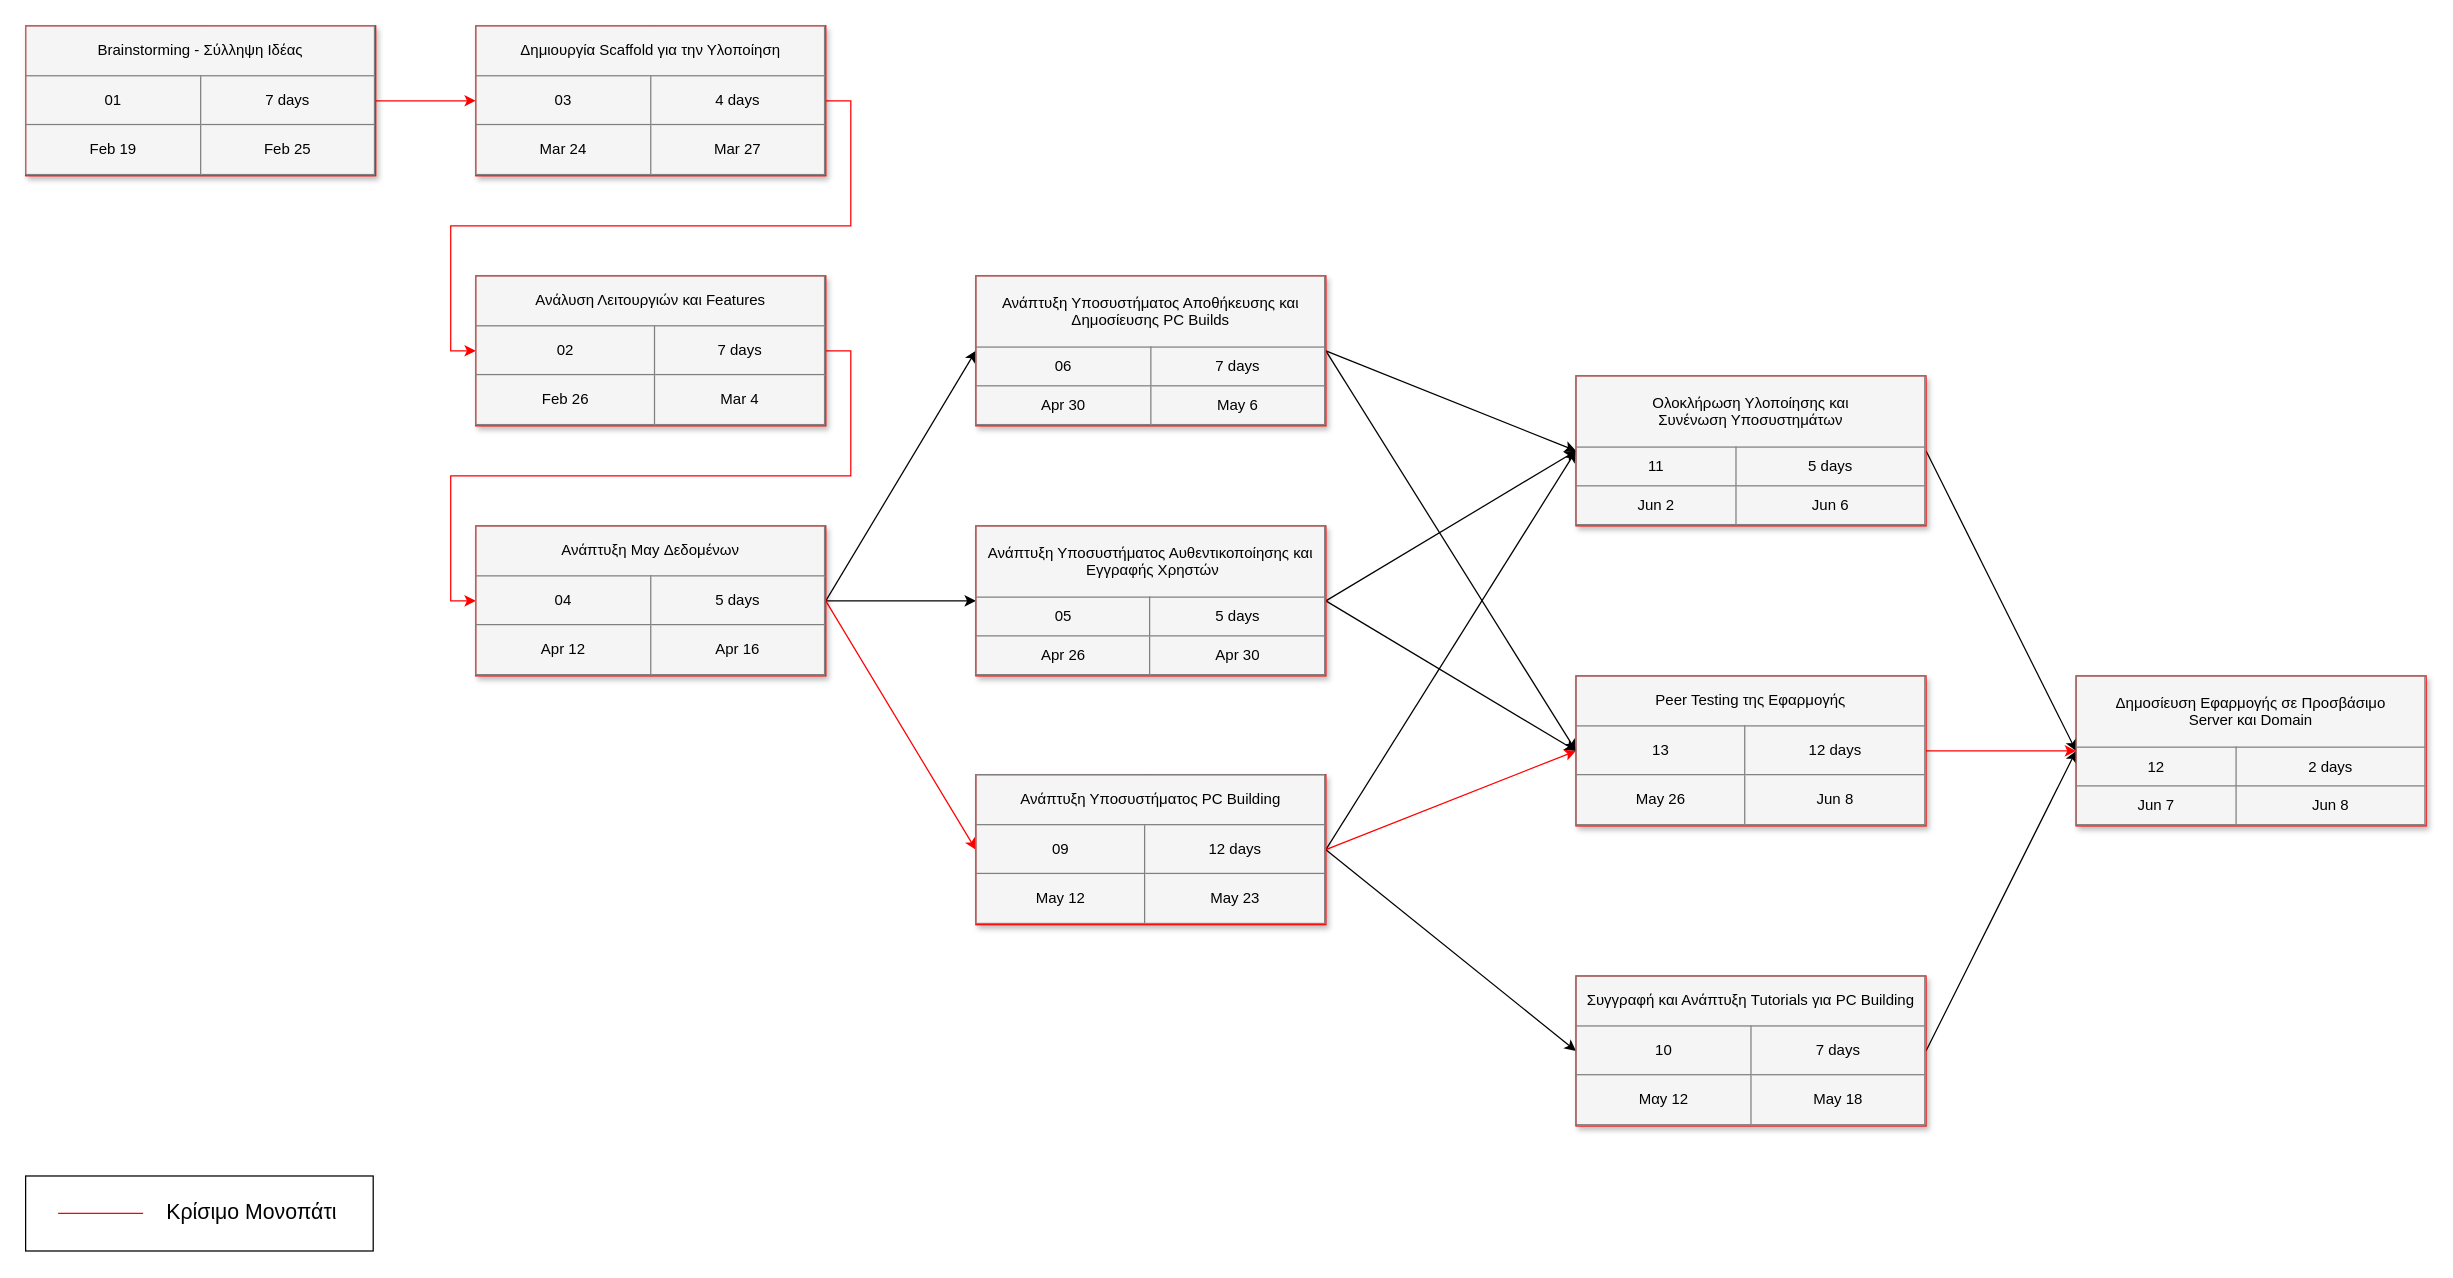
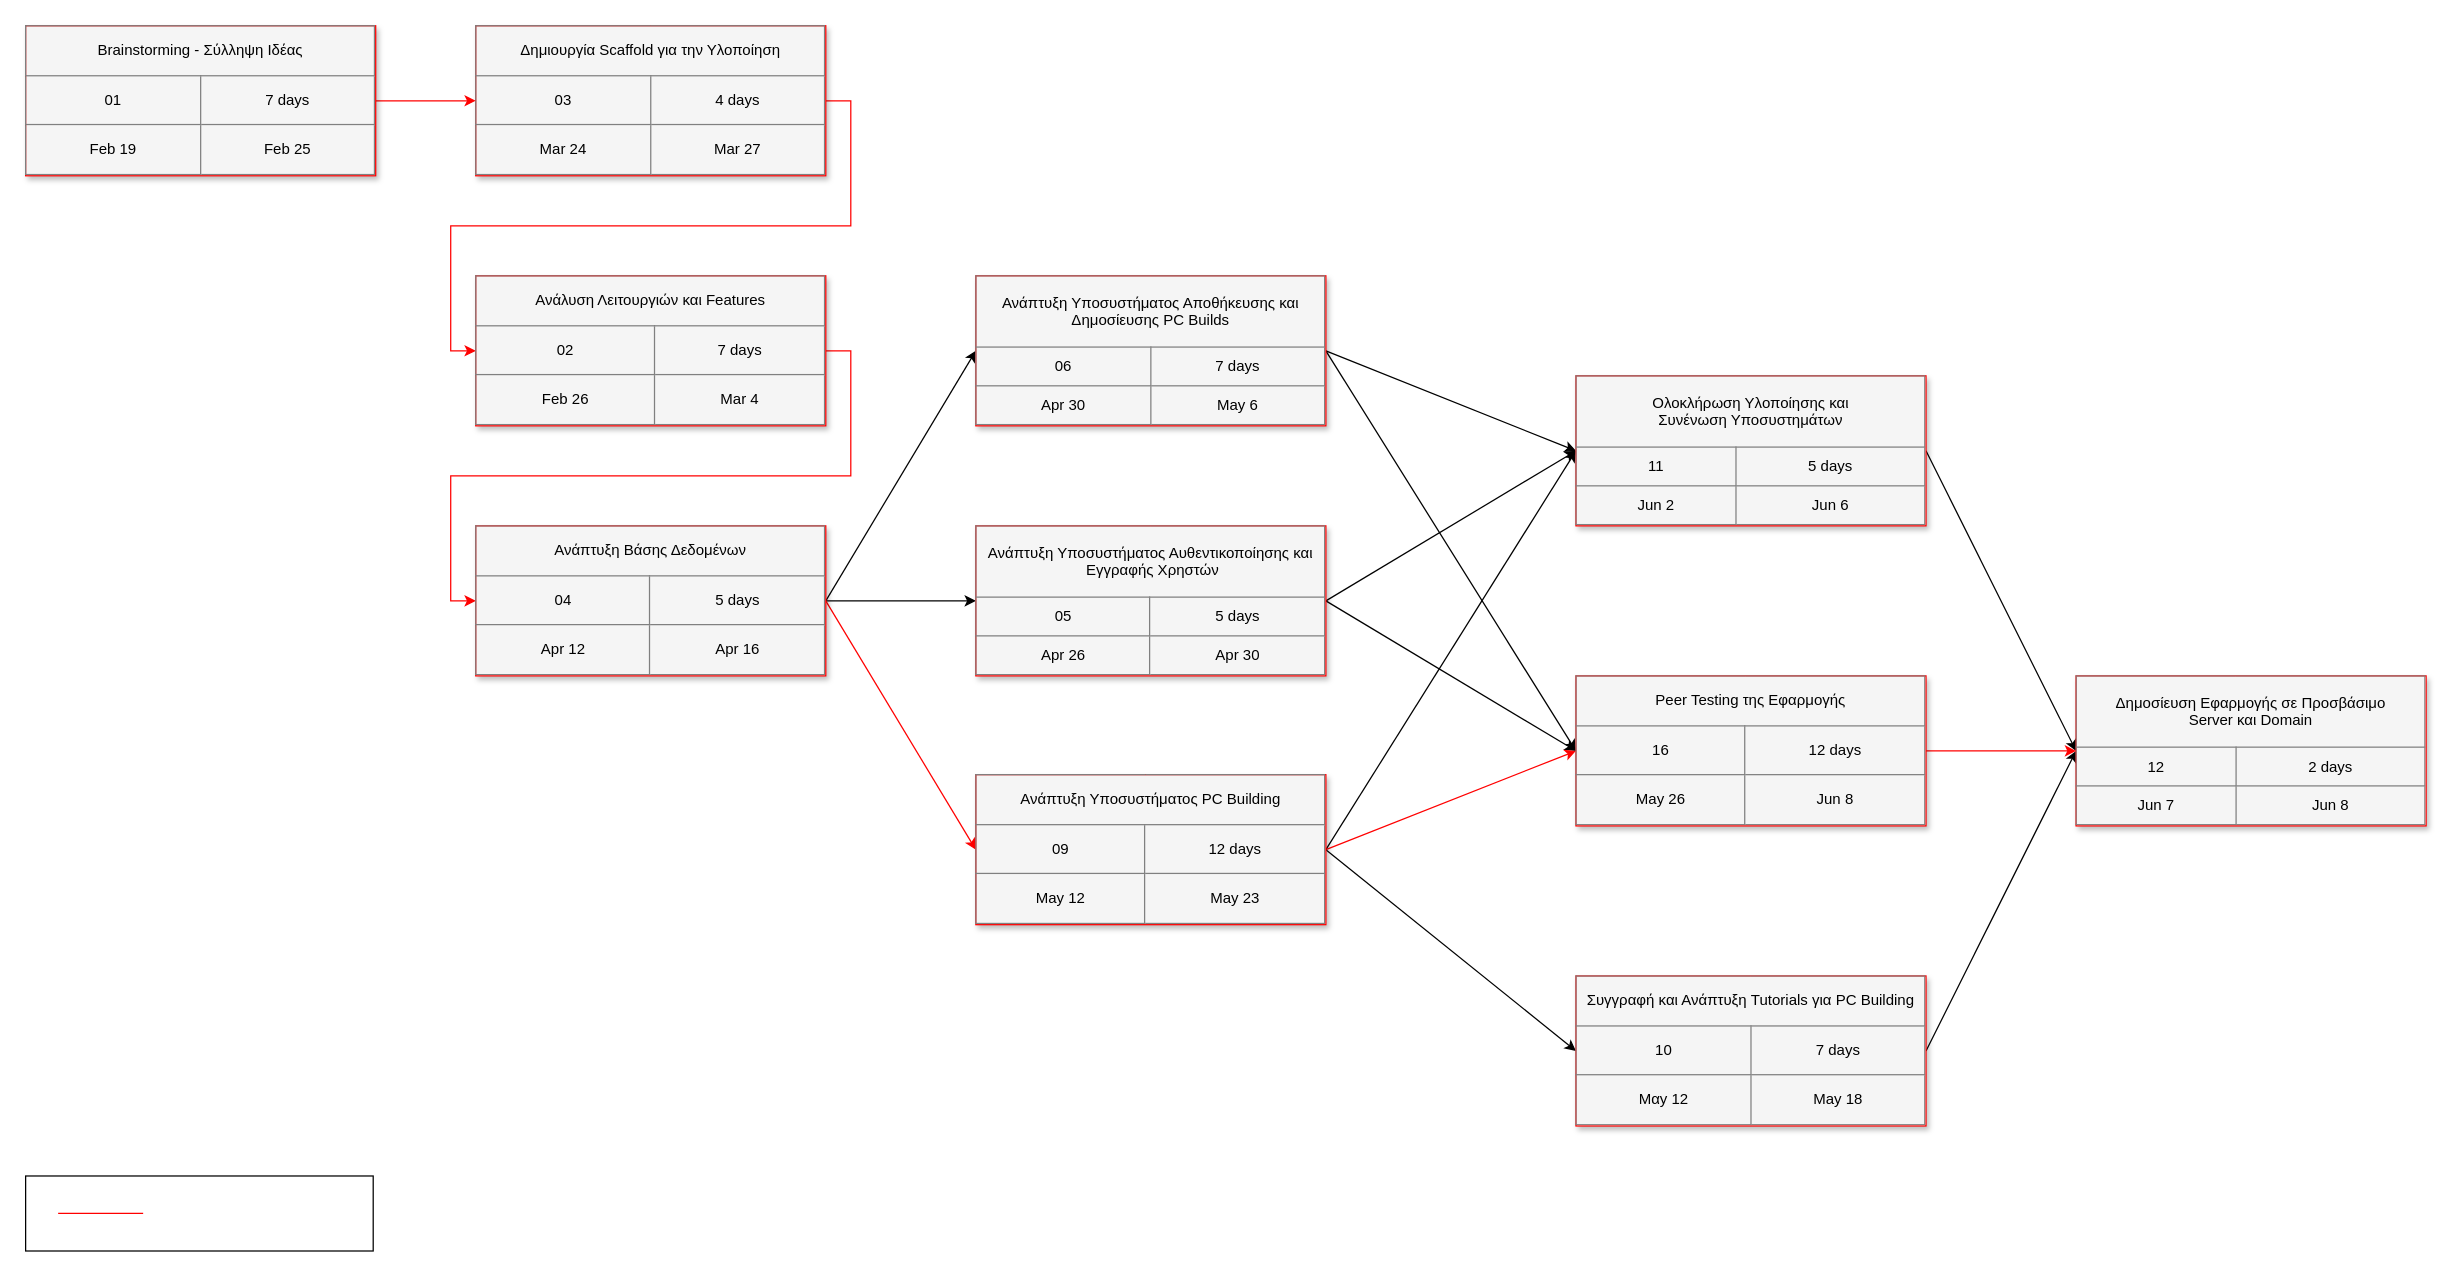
- <mxCell id="14" value="&lt;table style=&quot;width: 100% ; height: 100% ; border-collapse: collapse&quot; width=&quot;100%&quot; border=&quot;1&quot;&gt;&lt;tbody&gt;&lt;tr&gt;&lt;td align=&quot;center&quot; colspan=&quot;2&quot;&gt;Ανάπτυξη Μαy Δεδομένων&lt;/td&gt;&lt;/tr&gt;&lt;tr&gt;&lt;td align=&quot;center&quot;&gt;04&lt;/td&gt;&lt;td align=&quot;center&quot;&gt;&lt;font style=&quot;font-size: 12px;&quot;&gt;5 days&lt;/font&gt;&lt;/td&gt;&lt;/tr&gt;&lt;tr&gt;&lt;td align=&quot;center&quot;&gt;Apr 12&lt;/td&gt;&lt;td align=&quot;center&quot;&gt;&lt;font style=&quot;font-size: 12px;&quot;&gt;Apr 16&lt;/font&gt;&lt;/td&gt;&lt;/tr&gt;&lt;/tbody&gt;&lt;/table&gt;" style="text;html=1;strokeColor=#FF0000;fillColor=#f5f5f5;overflow=fill;rounded=0;shadow=1;fontSize=12;align=center;fontColor=#000000;" vertex="1" parent="1"><mxGeometry x="380" y="420" width="280" height="120" as="geometry" /></mxCell>
+ <mxCell id="14" value="&lt;table style=&quot;width: 100% ; height: 100% ; border-collapse: collapse&quot; width=&quot;100%&quot; border=&quot;1&quot;&gt;&lt;tbody&gt;&lt;tr&gt;&lt;td align=&quot;center&quot; colspan=&quot;2&quot;&gt;Ανάπτυξη Βάσης Δεδομένων&lt;/td&gt;&lt;/tr&gt;&lt;tr&gt;&lt;td align=&quot;center&quot;&gt;04&lt;/td&gt;&lt;td align=&quot;center&quot;&gt;&lt;font style=&quot;font-size: 12px;&quot;&gt;5 days&lt;/font&gt;&lt;/td&gt;&lt;/tr&gt;&lt;tr&gt;&lt;td align=&quot;center&quot;&gt;Apr 12&lt;/td&gt;&lt;td align=&quot;center&quot;&gt;&lt;font style=&quot;font-size: 12px;&quot;&gt;Apr 16&lt;/font&gt;&lt;/td&gt;&lt;/tr&gt;&lt;/tbody&gt;&lt;/table&gt;" style="text;html=1;strokeColor=#FF0000;fillColor=#f5f5f5;overflow=fill;rounded=0;shadow=1;fontSize=12;align=center;fontColor=#000000;" vertex="1" parent="1"><mxGeometry x="380" y="420" width="280" height="120" as="geometry" /></mxCell>
- <mxCell id="31" value="&lt;table style=&quot;width: 100% ; height: 100% ; border-collapse: collapse&quot; width=&quot;100%&quot; border=&quot;1&quot;&gt;&lt;tbody&gt;&lt;tr&gt;&lt;td align=&quot;center&quot; colspan=&quot;2&quot;&gt;Peer Testing της Εφαρμογής&lt;/td&gt;&lt;/tr&gt;&lt;tr&gt;&lt;td align=&quot;center&quot;&gt;13&lt;/td&gt;&lt;td align=&quot;center&quot;&gt;&lt;font style=&quot;font-size: 12px;&quot;&gt;12 days&lt;/font&gt;&lt;/td&gt;&lt;/tr&gt;&lt;tr&gt;&lt;td align=&quot;center&quot;&gt;May 26&lt;/td&gt;&lt;td align=&quot;center&quot;&gt;Jun 8&lt;/td&gt;&lt;/tr&gt;&lt;/tbody&gt;&lt;/table&gt;" style="text;html=1;strokeColor=#FF0000;fillColor=#f5f5f5;overflow=fill;rounded=0;shadow=1;fontSize=12;align=center;fontColor=#000000;" vertex="1" parent="1"><mxGeometry x="1260" y="540" width="280" height="120" as="geometry" /></mxCell>
+ <mxCell id="31" value="&lt;table style=&quot;width: 100% ; height: 100% ; border-collapse: collapse&quot; width=&quot;100%&quot; border=&quot;1&quot;&gt;&lt;tbody&gt;&lt;tr&gt;&lt;td align=&quot;center&quot; colspan=&quot;2&quot;&gt;Peer Testing της Εφαρμογής&lt;/td&gt;&lt;/tr&gt;&lt;tr&gt;&lt;td align=&quot;center&quot;&gt;16&lt;/td&gt;&lt;td align=&quot;center&quot;&gt;&lt;font style=&quot;font-size: 12px;&quot;&gt;12 days&lt;/font&gt;&lt;/td&gt;&lt;/tr&gt;&lt;tr&gt;&lt;td align=&quot;center&quot;&gt;May 26&lt;/td&gt;&lt;td align=&quot;center&quot;&gt;Jun 8&lt;/td&gt;&lt;/tr&gt;&lt;/tbody&gt;&lt;/table&gt;" style="text;html=1;strokeColor=#FF0000;fillColor=#f5f5f5;overflow=fill;rounded=0;shadow=1;fontSize=12;align=center;fontColor=#000000;" vertex="1" parent="1"><mxGeometry x="1260" y="540" width="280" height="120" as="geometry" /></mxCell>
- <mxCell id="6" value="Κρίσιμο Μονοπάτι" style="text;html=1;strokeColor=none;fillColor=none;align=left;verticalAlign=middle;whiteSpace=wrap;rounded=0;shadow=1;fontSize=17;fontColor=#000000;" parent="1" vertex="1"><mxGeometry x="131" y="960" width="143" height="20" as="geometry" /></mxCell>
